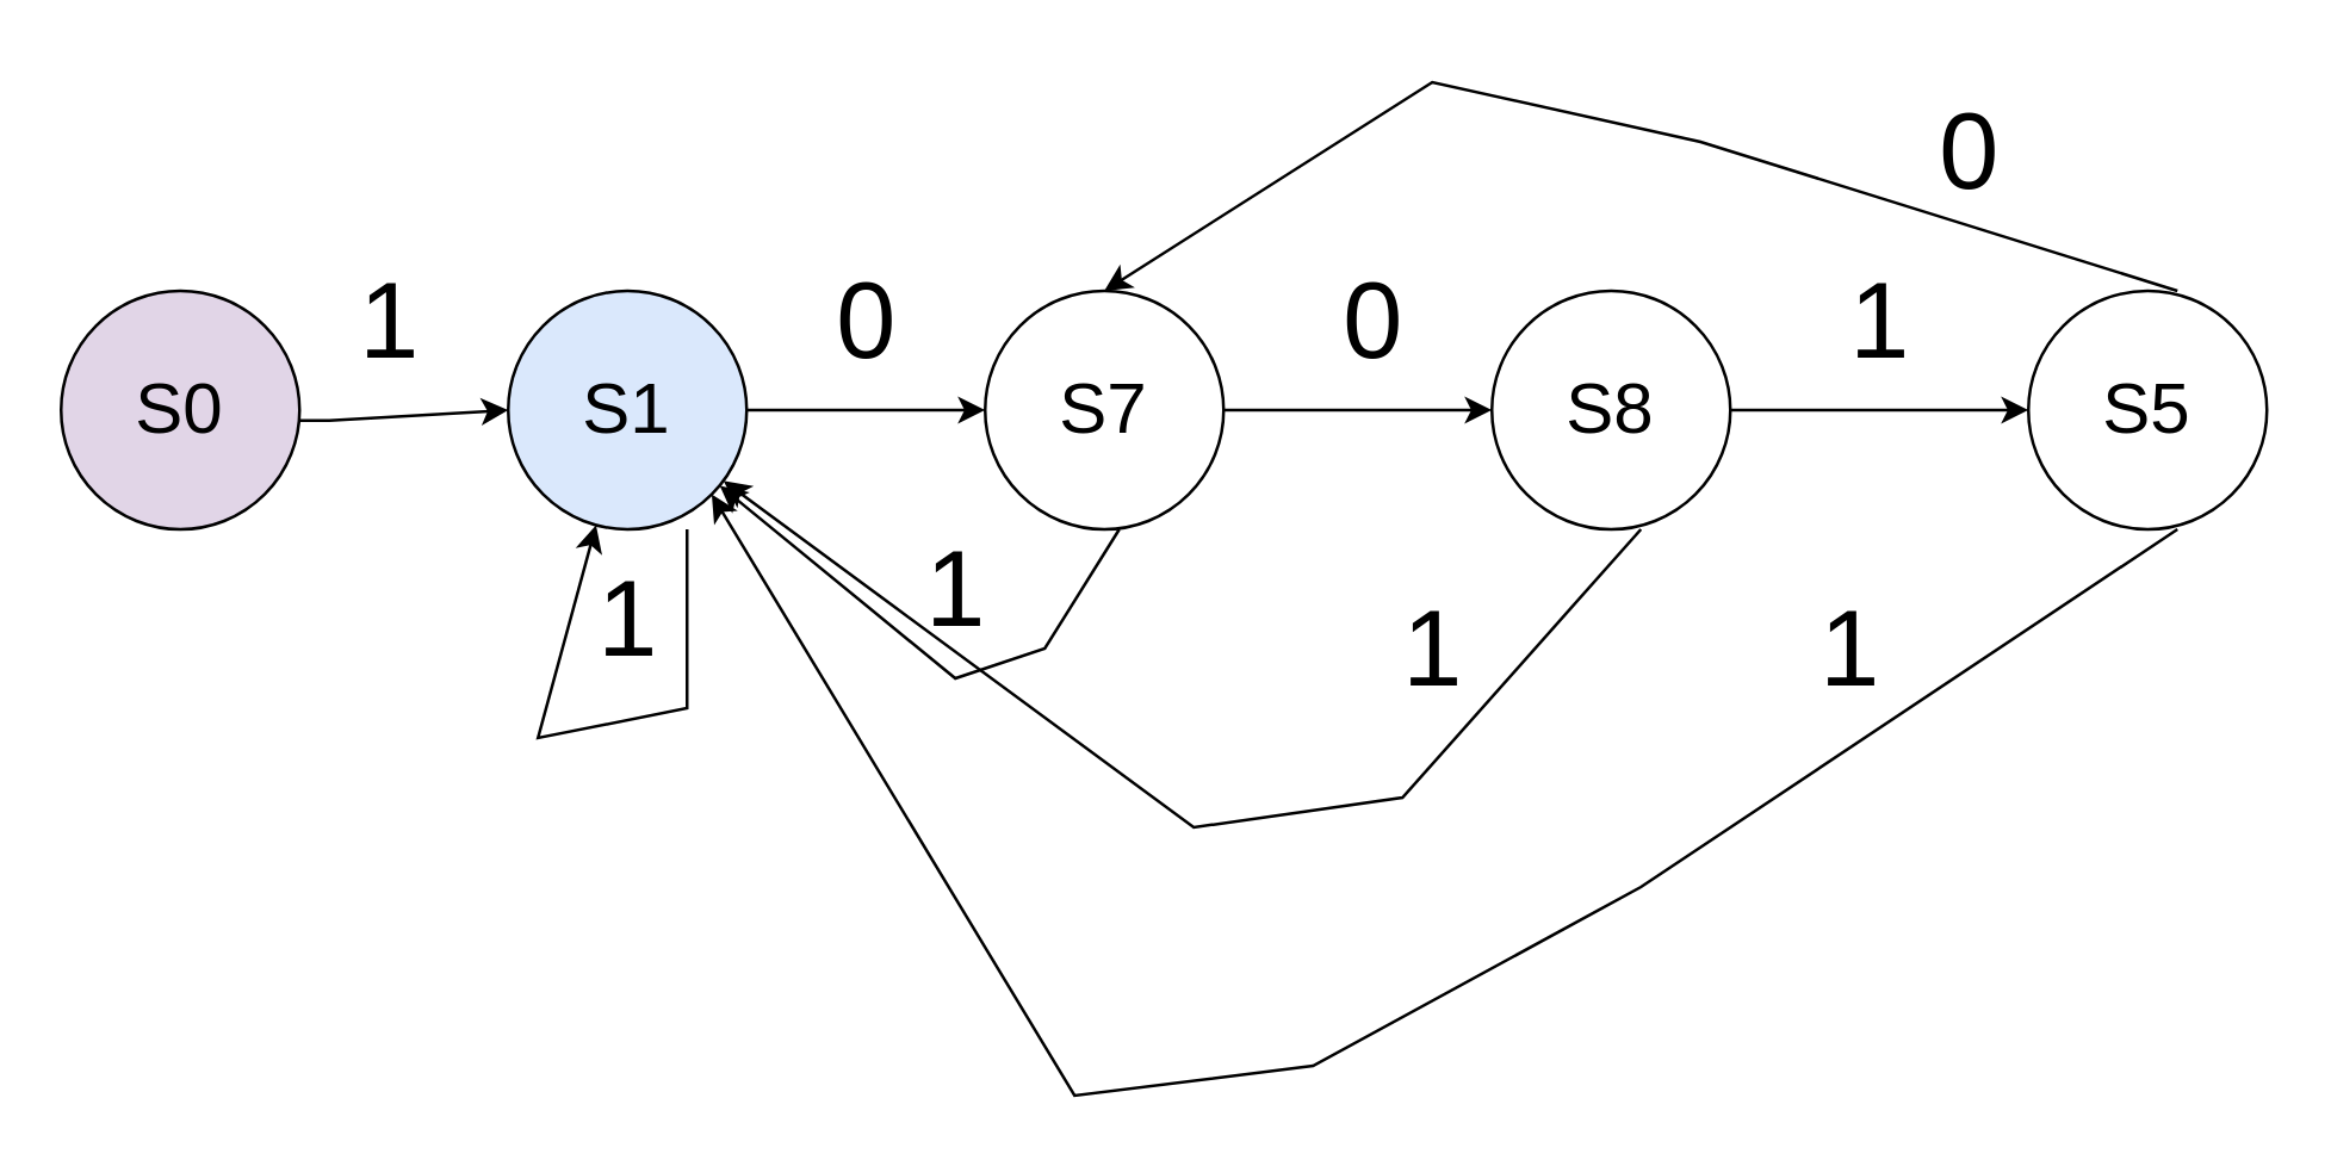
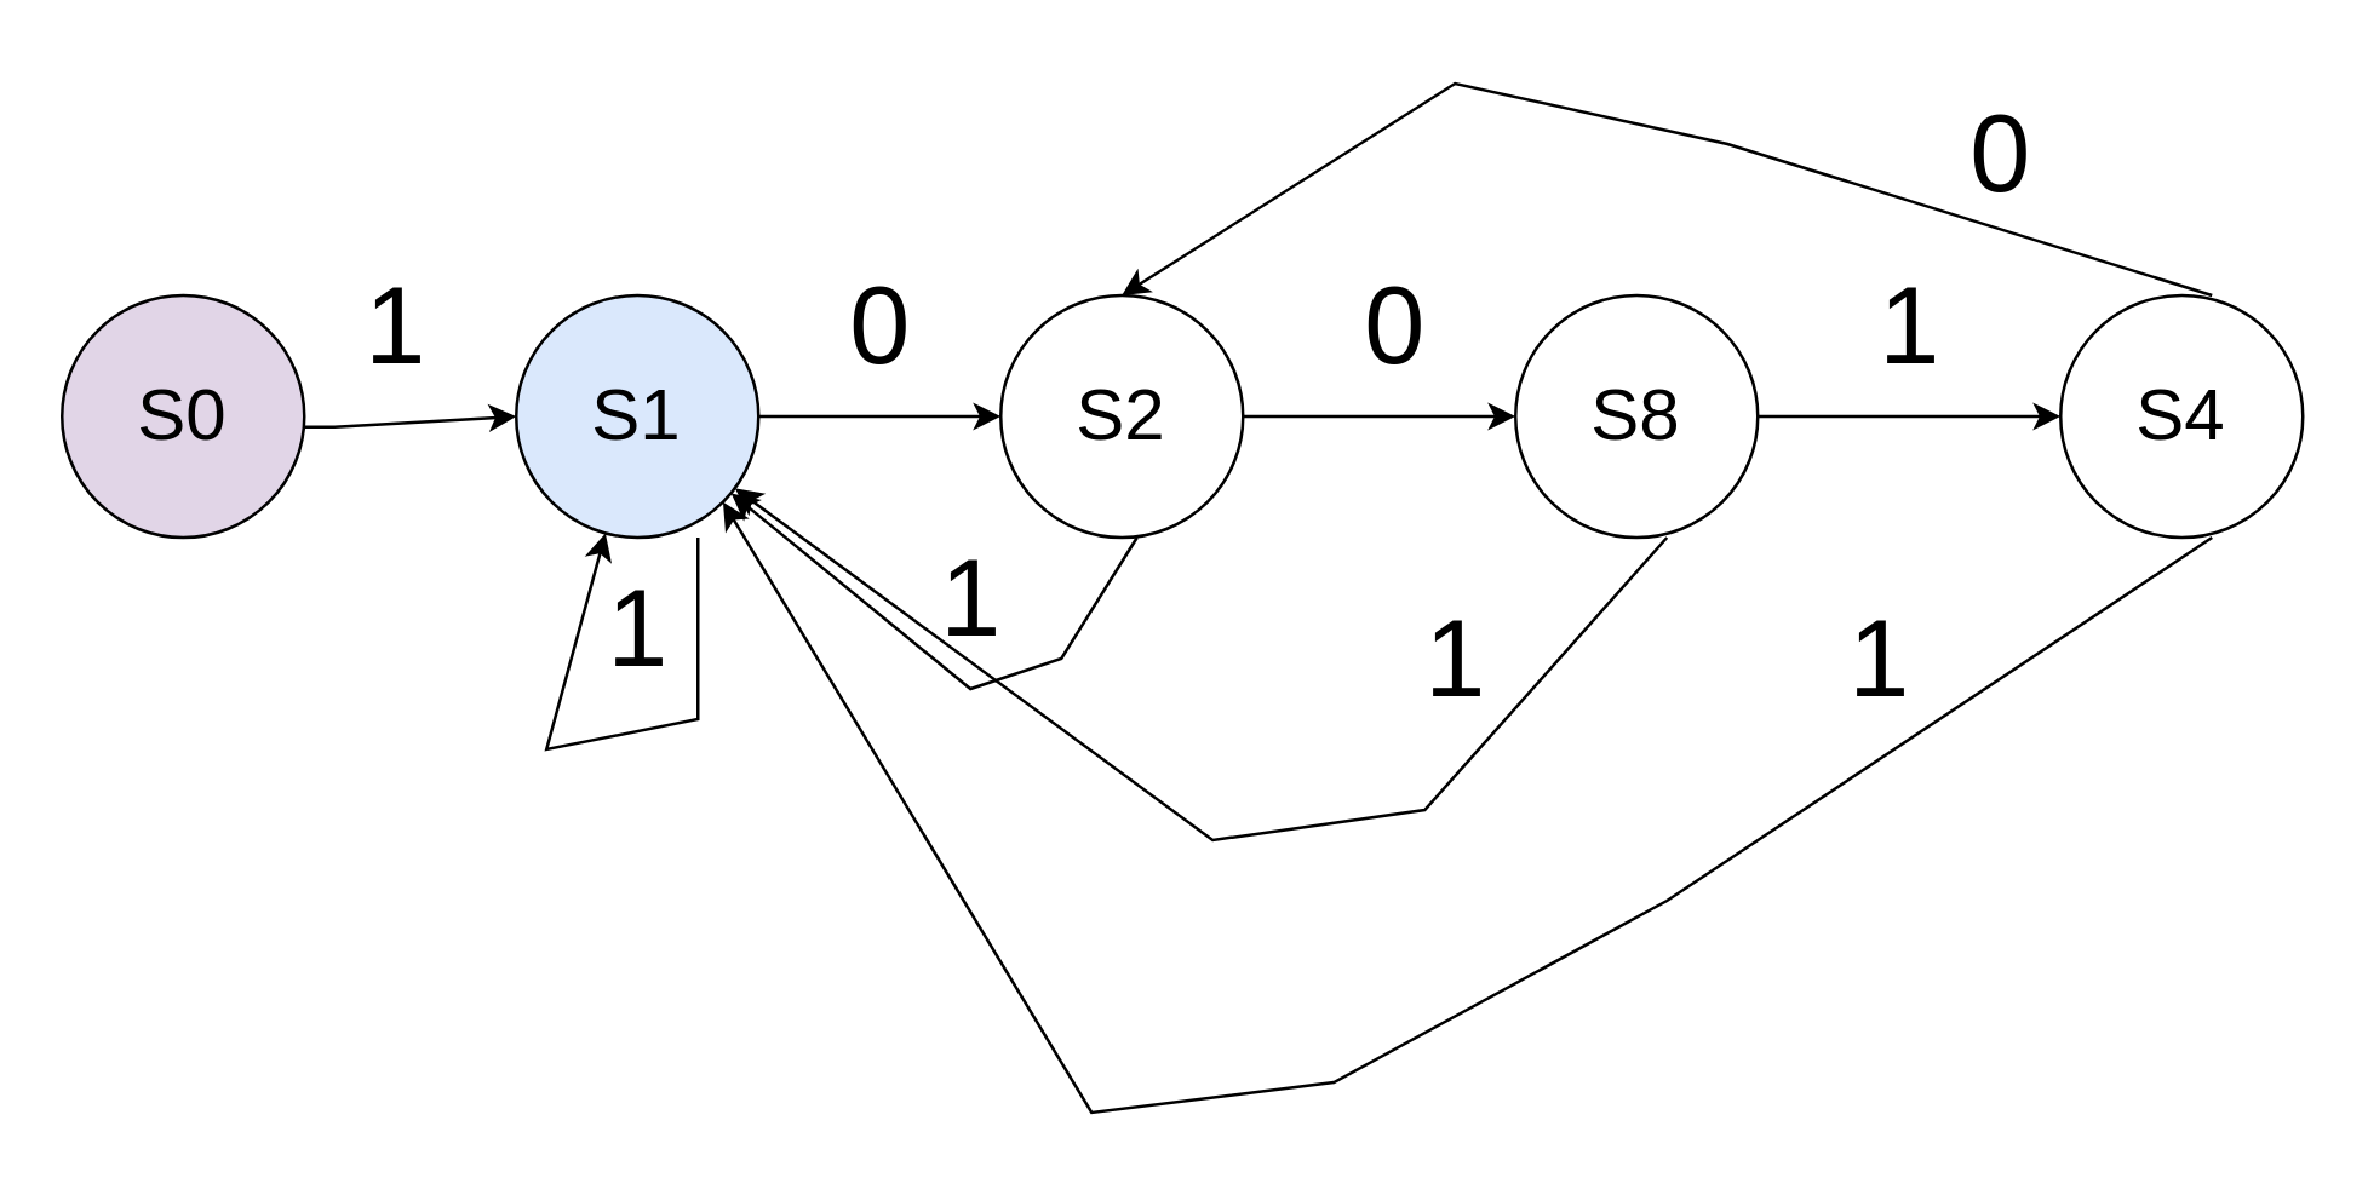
- <mxCell id="6" value="&lt;font style=&quot;font-size: 24px;&quot;&gt;S7&lt;/font&gt;" style="ellipse;whiteSpace=wrap;html=1;aspect=fixed;" vertex="1" parent="1"><mxGeometry x="330" y="97" width="80" height="80" as="geometry" /></mxCell>
+ <mxCell id="6" value="&lt;font style=&quot;font-size: 24px;&quot;&gt;S2&lt;/font&gt;" style="ellipse;whiteSpace=wrap;html=1;aspect=fixed;" vertex="1" parent="1"><mxGeometry x="330" y="97" width="80" height="80" as="geometry" /></mxCell>
- <mxCell id="8" value="&lt;font style=&quot;font-size: 24px;&quot;&gt;S5&lt;/font&gt;" style="ellipse;whiteSpace=wrap;html=1;aspect=fixed;" vertex="1" parent="1"><mxGeometry x="680" y="97" width="80" height="80" as="geometry" /></mxCell>
+ <mxCell id="8" value="&lt;font style=&quot;font-size: 24px;&quot;&gt;S4&lt;/font&gt;" style="ellipse;whiteSpace=wrap;html=1;aspect=fixed;" vertex="1" parent="1"><mxGeometry x="680" y="97" width="80" height="80" as="geometry" /></mxCell>
